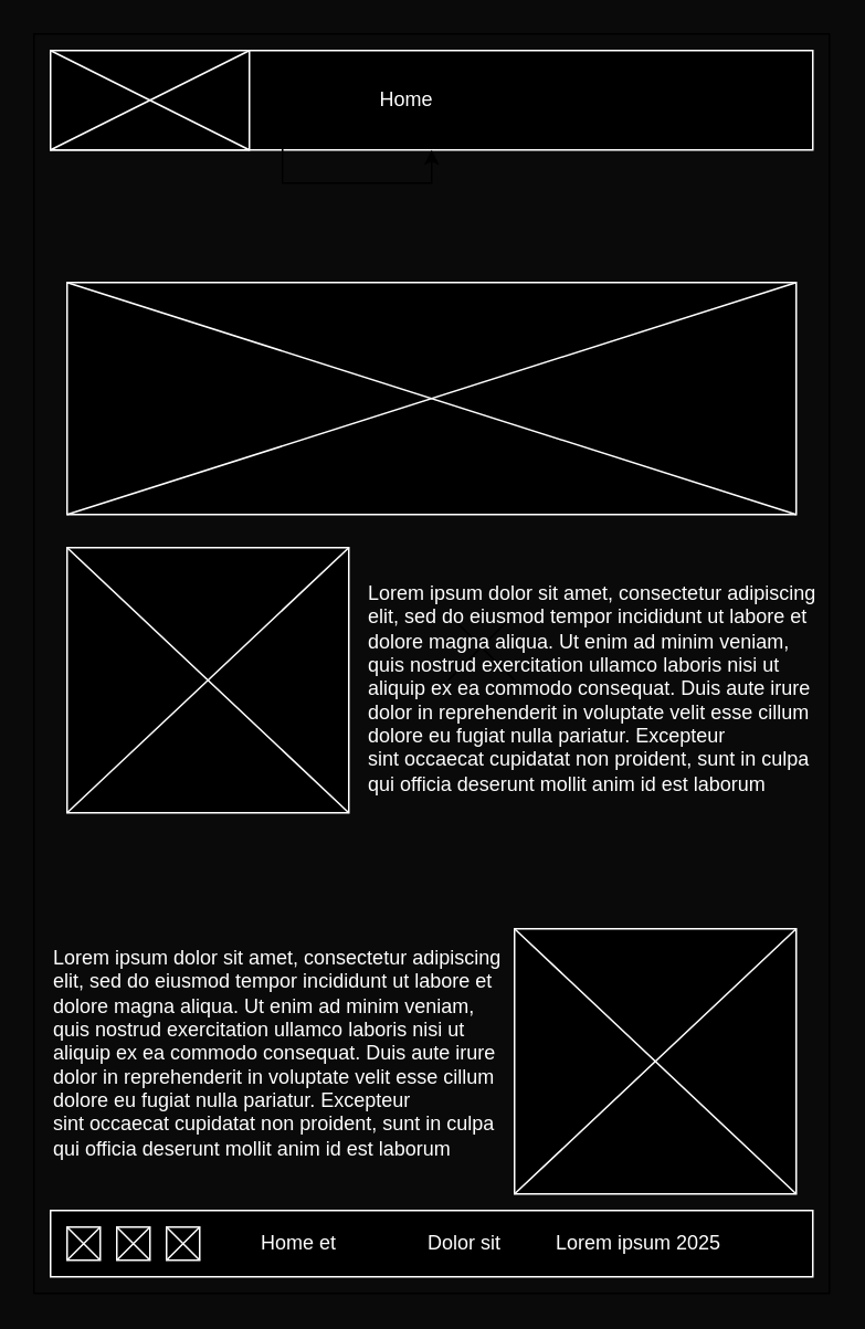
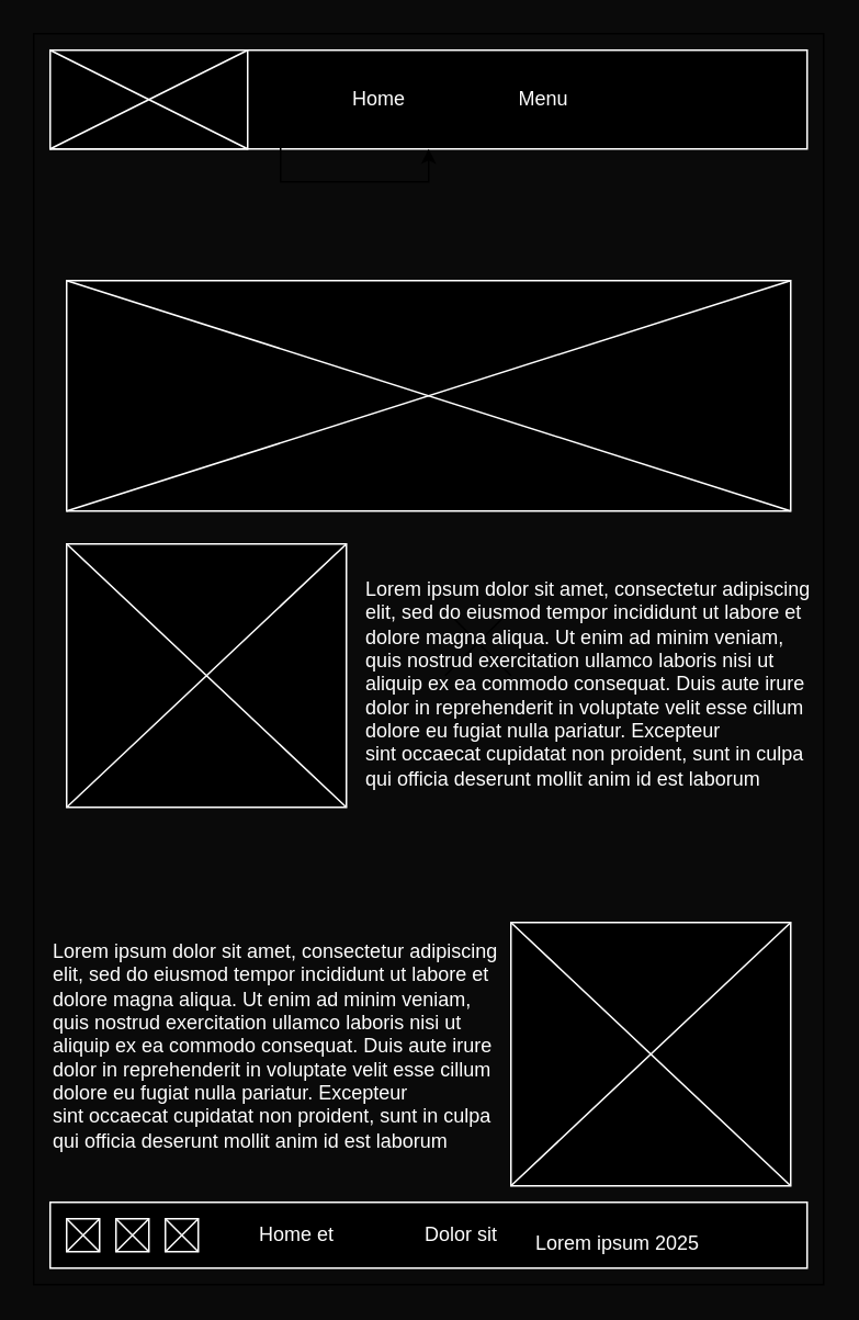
- <mxCell id="9" value="Home" style="text;strokeColor=none;align=center;fillColor=none;html=1;verticalAlign=middle;whiteSpace=wrap;rounded=0;fontColor=#FFFFFF;" parent="8" vertex="1"><mxGeometry x="215" y="50" width="60" height="20" as="geometry" /></mxCell>
+ <mxCell id="9" value="Home" style="text;strokeColor=none;align=center;fillColor=none;html=1;verticalAlign=middle;whiteSpace=wrap;rounded=0;fontColor=#FFFFFF;" parent="8" vertex="1"><mxGeometry x="200" y="50" width="60" height="20" as="geometry" /></mxCell>
+ <mxCell id="10" value="Menu" style="text;strokeColor=none;align=center;fillColor=none;html=1;verticalAlign=middle;whiteSpace=wrap;rounded=0;fontColor=#FFFFFF;" parent="8" vertex="1"><mxGeometry x="300" y="50" width="60" height="20" as="geometry" /></mxCell>
- <mxCell id="29" value="&lt;font color=&quot;#ffffff&quot;&gt;Lorem ipsum 2025&lt;/font&gt;" style="text;strokeColor=none;align=center;fillColor=none;html=1;verticalAlign=middle;whiteSpace=wrap;rounded=0;" vertex="1" parent="8"><mxGeometry x="330" y="740" width="110" height="20" as="geometry" /></mxCell>
+ <mxCell id="29" value="&lt;font color=&quot;#ffffff&quot;&gt;Lorem ipsum 2025&lt;/font&gt;" style="text;strokeColor=none;align=center;fillColor=none;html=1;verticalAlign=middle;whiteSpace=wrap;rounded=0;" vertex="1" parent="8"><mxGeometry x="320" y="745" width="110" height="20" as="geometry" /></mxCell>
